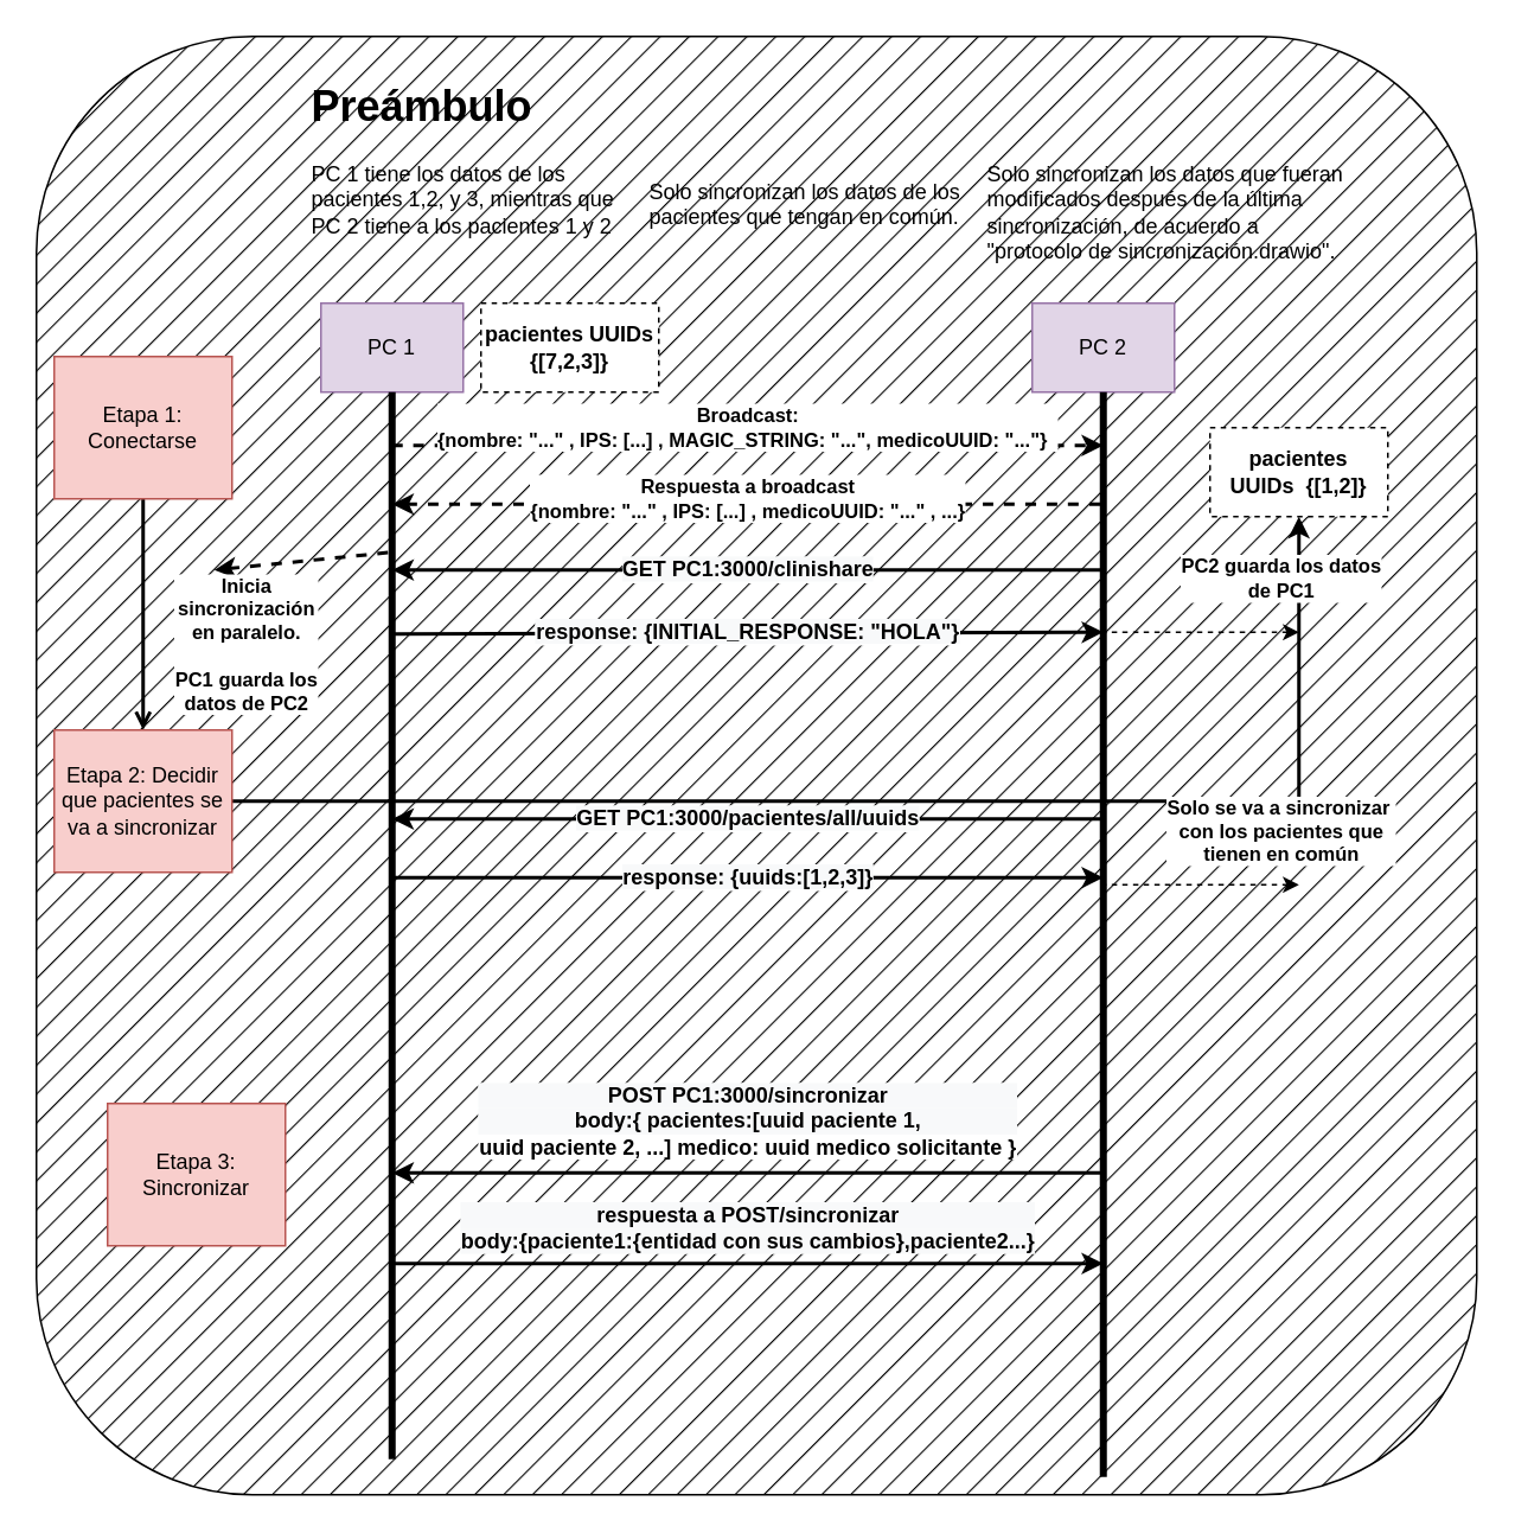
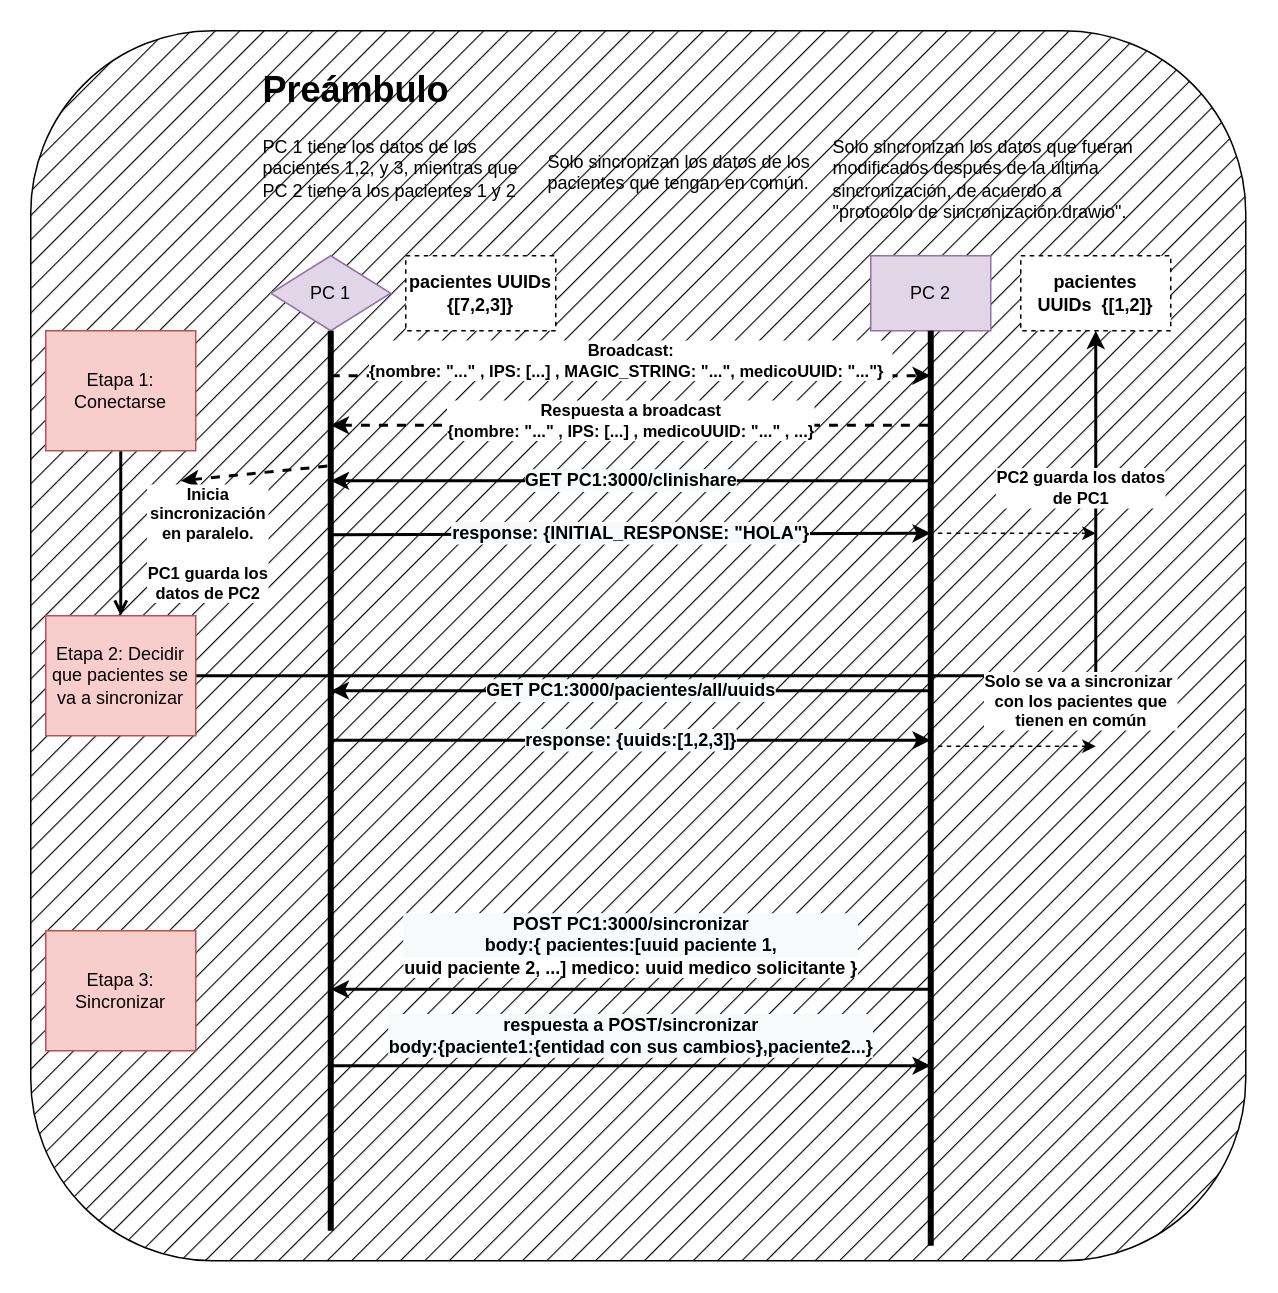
- <mxCell id="3" value="PC 1" style="rounded=0;whiteSpace=wrap;html=1;fillColor=#e1d5e7;strokeColor=#9673a6;" parent="1" vertex="1"><mxGeometry x="180" y="170" width="80" height="50" as="geometry" /></mxCell>
+ <mxCell id="3" value="PC 1" style="rhombus;whiteSpace=wrap;html=1;fillColor=#e1d5e7;strokeColor=#9673a6;" parent="1" vertex="1"><mxGeometry x="180" y="170" width="80" height="50" as="geometry" /></mxCell>
- <mxCell id="9" value="Etapa 1: Conectarse" style="text;html=1;strokeColor=#b85450;fillColor=#f8cecc;align=center;verticalAlign=middle;whiteSpace=wrap;rounded=0;" parent="1" vertex="1"><mxGeometry x="30" y="200" width="100" height="80" as="geometry" /></mxCell>
+ <mxCell id="9" value="Etapa 1: Conectarse" style="text;html=1;strokeColor=#b85450;fillColor=#f8cecc;align=center;verticalAlign=middle;whiteSpace=wrap;rounded=0;" parent="1" vertex="1"><mxGeometry x="30" y="220" width="100" height="80" as="geometry" /></mxCell>
- <mxCell id="17" value="&lt;b&gt;pacientes UUIDs&amp;nbsp;&lt;/b&gt;&lt;b&gt;&amp;nbsp;{[1,2]}&lt;/b&gt;" style="rounded=0;whiteSpace=wrap;html=1;dashed=1;" parent="1" vertex="1"><mxGeometry x="680" y="240" width="100" height="50" as="geometry" /></mxCell>
+ <mxCell id="17" value="&lt;b&gt;pacientes UUIDs&amp;nbsp;&lt;/b&gt;&lt;b&gt;&amp;nbsp;{[1,2]}&lt;/b&gt;" style="rounded=0;whiteSpace=wrap;html=1;dashed=1;" parent="1" vertex="1"><mxGeometry x="680" y="170" width="100" height="50" as="geometry" /></mxCell>
- <mxCell id="15" value="Etapa 3: Sincronizar" style="text;html=1;strokeColor=#b85450;fillColor=#f8cecc;align=center;verticalAlign=middle;whiteSpace=wrap;rounded=0;" parent="1" vertex="1"><mxGeometry x="60" y="620" width="100" height="80" as="geometry" /></mxCell>
+ <mxCell id="15" value="Etapa 3: Sincronizar" style="text;html=1;strokeColor=#b85450;fillColor=#f8cecc;align=center;verticalAlign=middle;whiteSpace=wrap;rounded=0;" parent="1" vertex="1"><mxGeometry x="30" y="620" width="100" height="80" as="geometry" /></mxCell>
